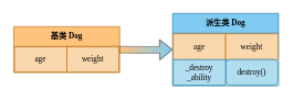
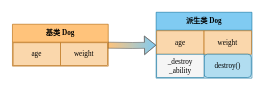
- <mxCell id="10" value="&lt;font face=&quot;consolas&quot;&gt;_destroy&lt;br&gt;_ability&lt;br&gt;&lt;/font&gt;" style="rounded=0;whiteSpace=wrap;html=1;fillColor=#b1ddf0;strokeColor=#10739e;" parent="6" vertex="1"><mxGeometry x="1" y="70" width="79" height="39" as="geometry" /></mxCell>
+ <mxCell id="10" value="&lt;font face=&quot;consolas&quot;&gt;_destroy&lt;br&gt;_ability&lt;br&gt;&lt;/font&gt;" style="rounded=0;whiteSpace=wrap;html=1;fillColor=#f5f5f5;strokeColor=#10739e;" parent="6" vertex="1"><mxGeometry x="1" y="70" width="79" height="39" as="geometry" /></mxCell>
